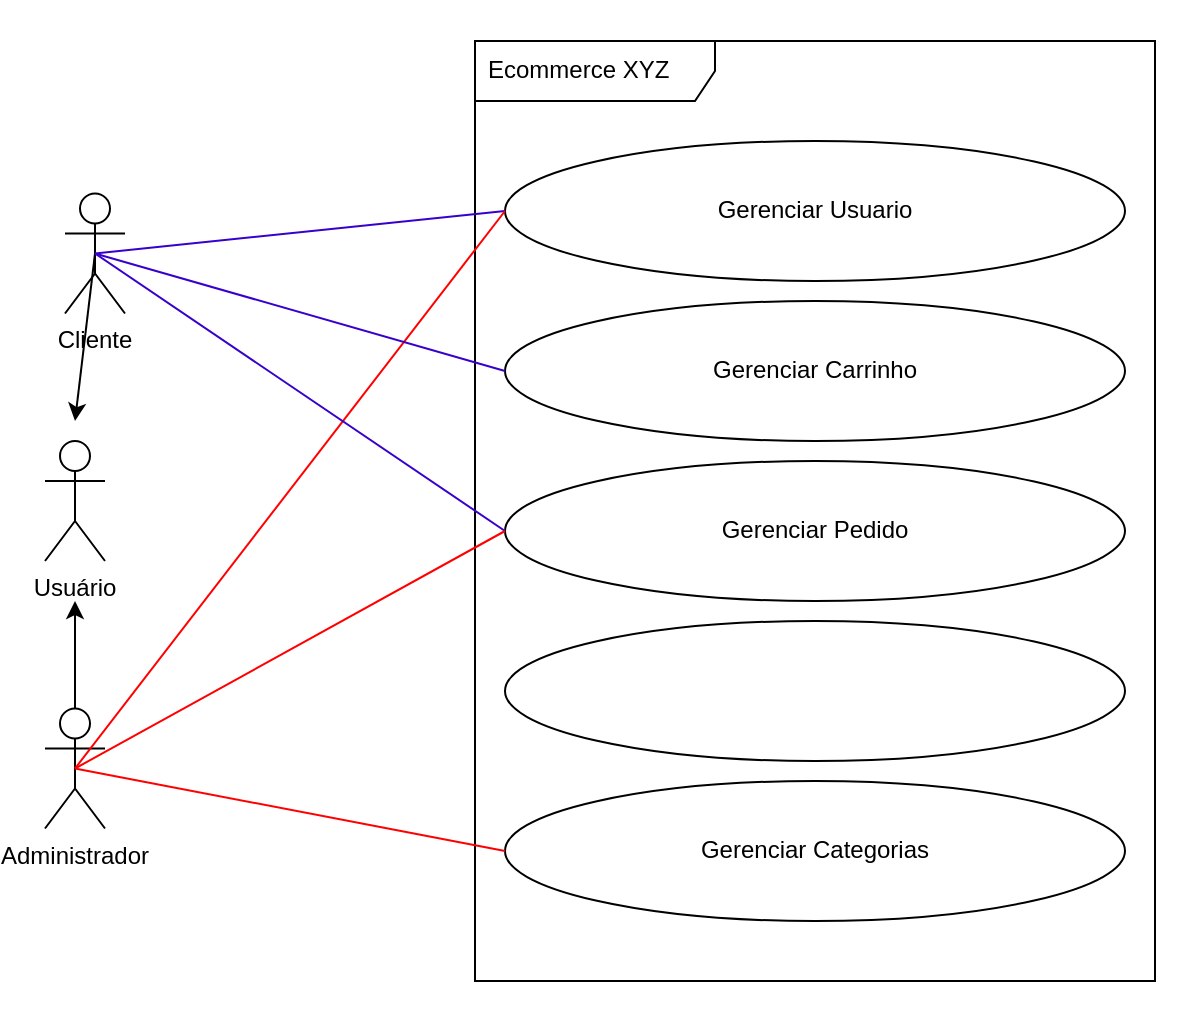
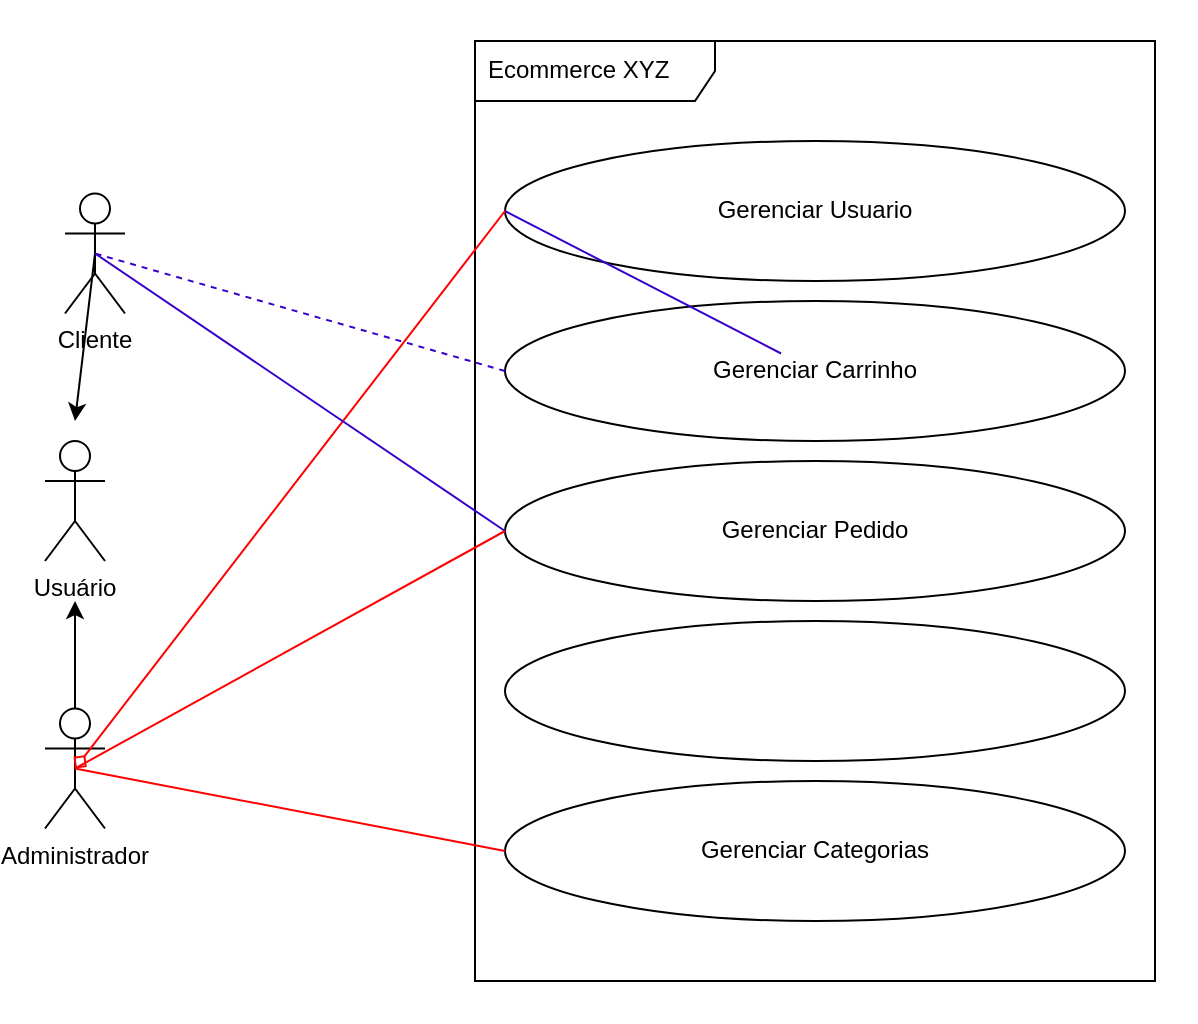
- <mxCell id="17" style="edgeStyle=none;html=1;entryX=0.5;entryY=0.5;entryDx=0;entryDy=0;entryPerimeter=0;endArrow=none;endFill=0;fillColor=#6a00ff;strokeColor=#3700CC;exitX=0;exitY=0.5;exitDx=0;exitDy=0;" parent="1" source="9" target="4" edge="1"><mxGeometry relative="1" as="geometry" /></mxCell>
+ <mxCell id="17" style="edgeStyle=none;html=1;endArrow=none;endFill=0;fillColor=#6a00ff;strokeColor=#3700CC;exitX=0;exitY=0.5;exitDx=0;exitDy=0;" parent="1" source="9" target="11" edge="1"><mxGeometry relative="1" as="geometry" /></mxCell>
- <mxCell id="19" style="edgeStyle=none;html=1;exitX=0;exitY=0.5;exitDx=0;exitDy=0;entryX=0.5;entryY=0.5;entryDx=0;entryDy=0;entryPerimeter=0;endArrow=none;endFill=0;fillColor=#6a00ff;strokeColor=#3700CC;" parent="1" source="11" target="4" edge="1"><mxGeometry relative="1" as="geometry" /></mxCell>
+ <mxCell id="19" style="edgeStyle=none;html=1;exitX=0;exitY=0.5;exitDx=0;exitDy=0;entryX=0.5;entryY=0.5;entryDx=0;entryDy=0;entryPerimeter=0;endArrow=none;endFill=0;fillColor=#6a00ff;strokeColor=#3700CC;dashed=1;" parent="1" source="11" target="4" edge="1"><mxGeometry relative="1" as="geometry" /></mxCell>
- <mxCell id="18" style="edgeStyle=none;html=1;entryX=0.5;entryY=0.5;entryDx=0;entryDy=0;entryPerimeter=0;endArrow=none;endFill=0;fillColor=#e51400;strokeColor=#FF0000;exitX=0;exitY=0.5;exitDx=0;exitDy=0;" parent="1" source="9" target="6" edge="1"><mxGeometry relative="1" as="geometry" /></mxCell>
+ <mxCell id="18" style="edgeStyle=none;html=1;entryX=0.5;entryY=0.5;entryDx=0;entryDy=0;entryPerimeter=0;endArrow=diamond;endFill=0;fillColor=#e51400;strokeColor=#FF0000;exitX=0;exitY=0.5;exitDx=0;exitDy=0;" parent="1" source="9" target="6" edge="1"><mxGeometry relative="1" as="geometry" /></mxCell>
